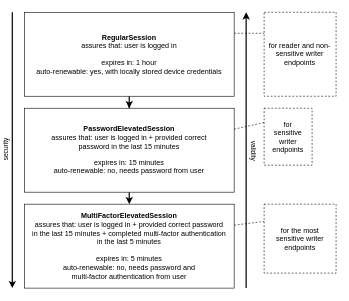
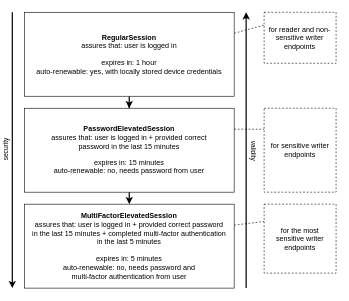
- <mxCell id="11" value="for reader and non-sensitive writer endpoints" style="rounded=0;whiteSpace=wrap;html=1;align=center;horizontal=1;dashed=1;spacingLeft=-1;spacing=10;" parent="1" vertex="1"><mxGeometry x="440" y="20" width="120" height="140" as="geometry" /></mxCell>
+ <mxCell id="11" value="for reader and non-sensitive writer endpoints" style="rounded=0;whiteSpace=wrap;html=1;align=center;horizontal=1;dashed=1;spacingLeft=-1;spacing=10;" parent="1" vertex="1"><mxGeometry x="440" y="20" width="120" height="85" as="geometry" /></mxCell>
- <mxCell id="13" value="for sensitive writer endpoints" style="rounded=0;whiteSpace=wrap;html=1;align=center;horizontal=1;dashed=1;spacing=10;" parent="1" vertex="1"><mxGeometry x="440" y="180" width="80" height="95" as="geometry" /></mxCell>
+ <mxCell id="13" value="for sensitive writer endpoints" style="rounded=0;whiteSpace=wrap;html=1;align=center;horizontal=1;dashed=1;spacing=10;" parent="1" vertex="1"><mxGeometry x="440" y="180" width="120" height="140" as="geometry" /></mxCell>
